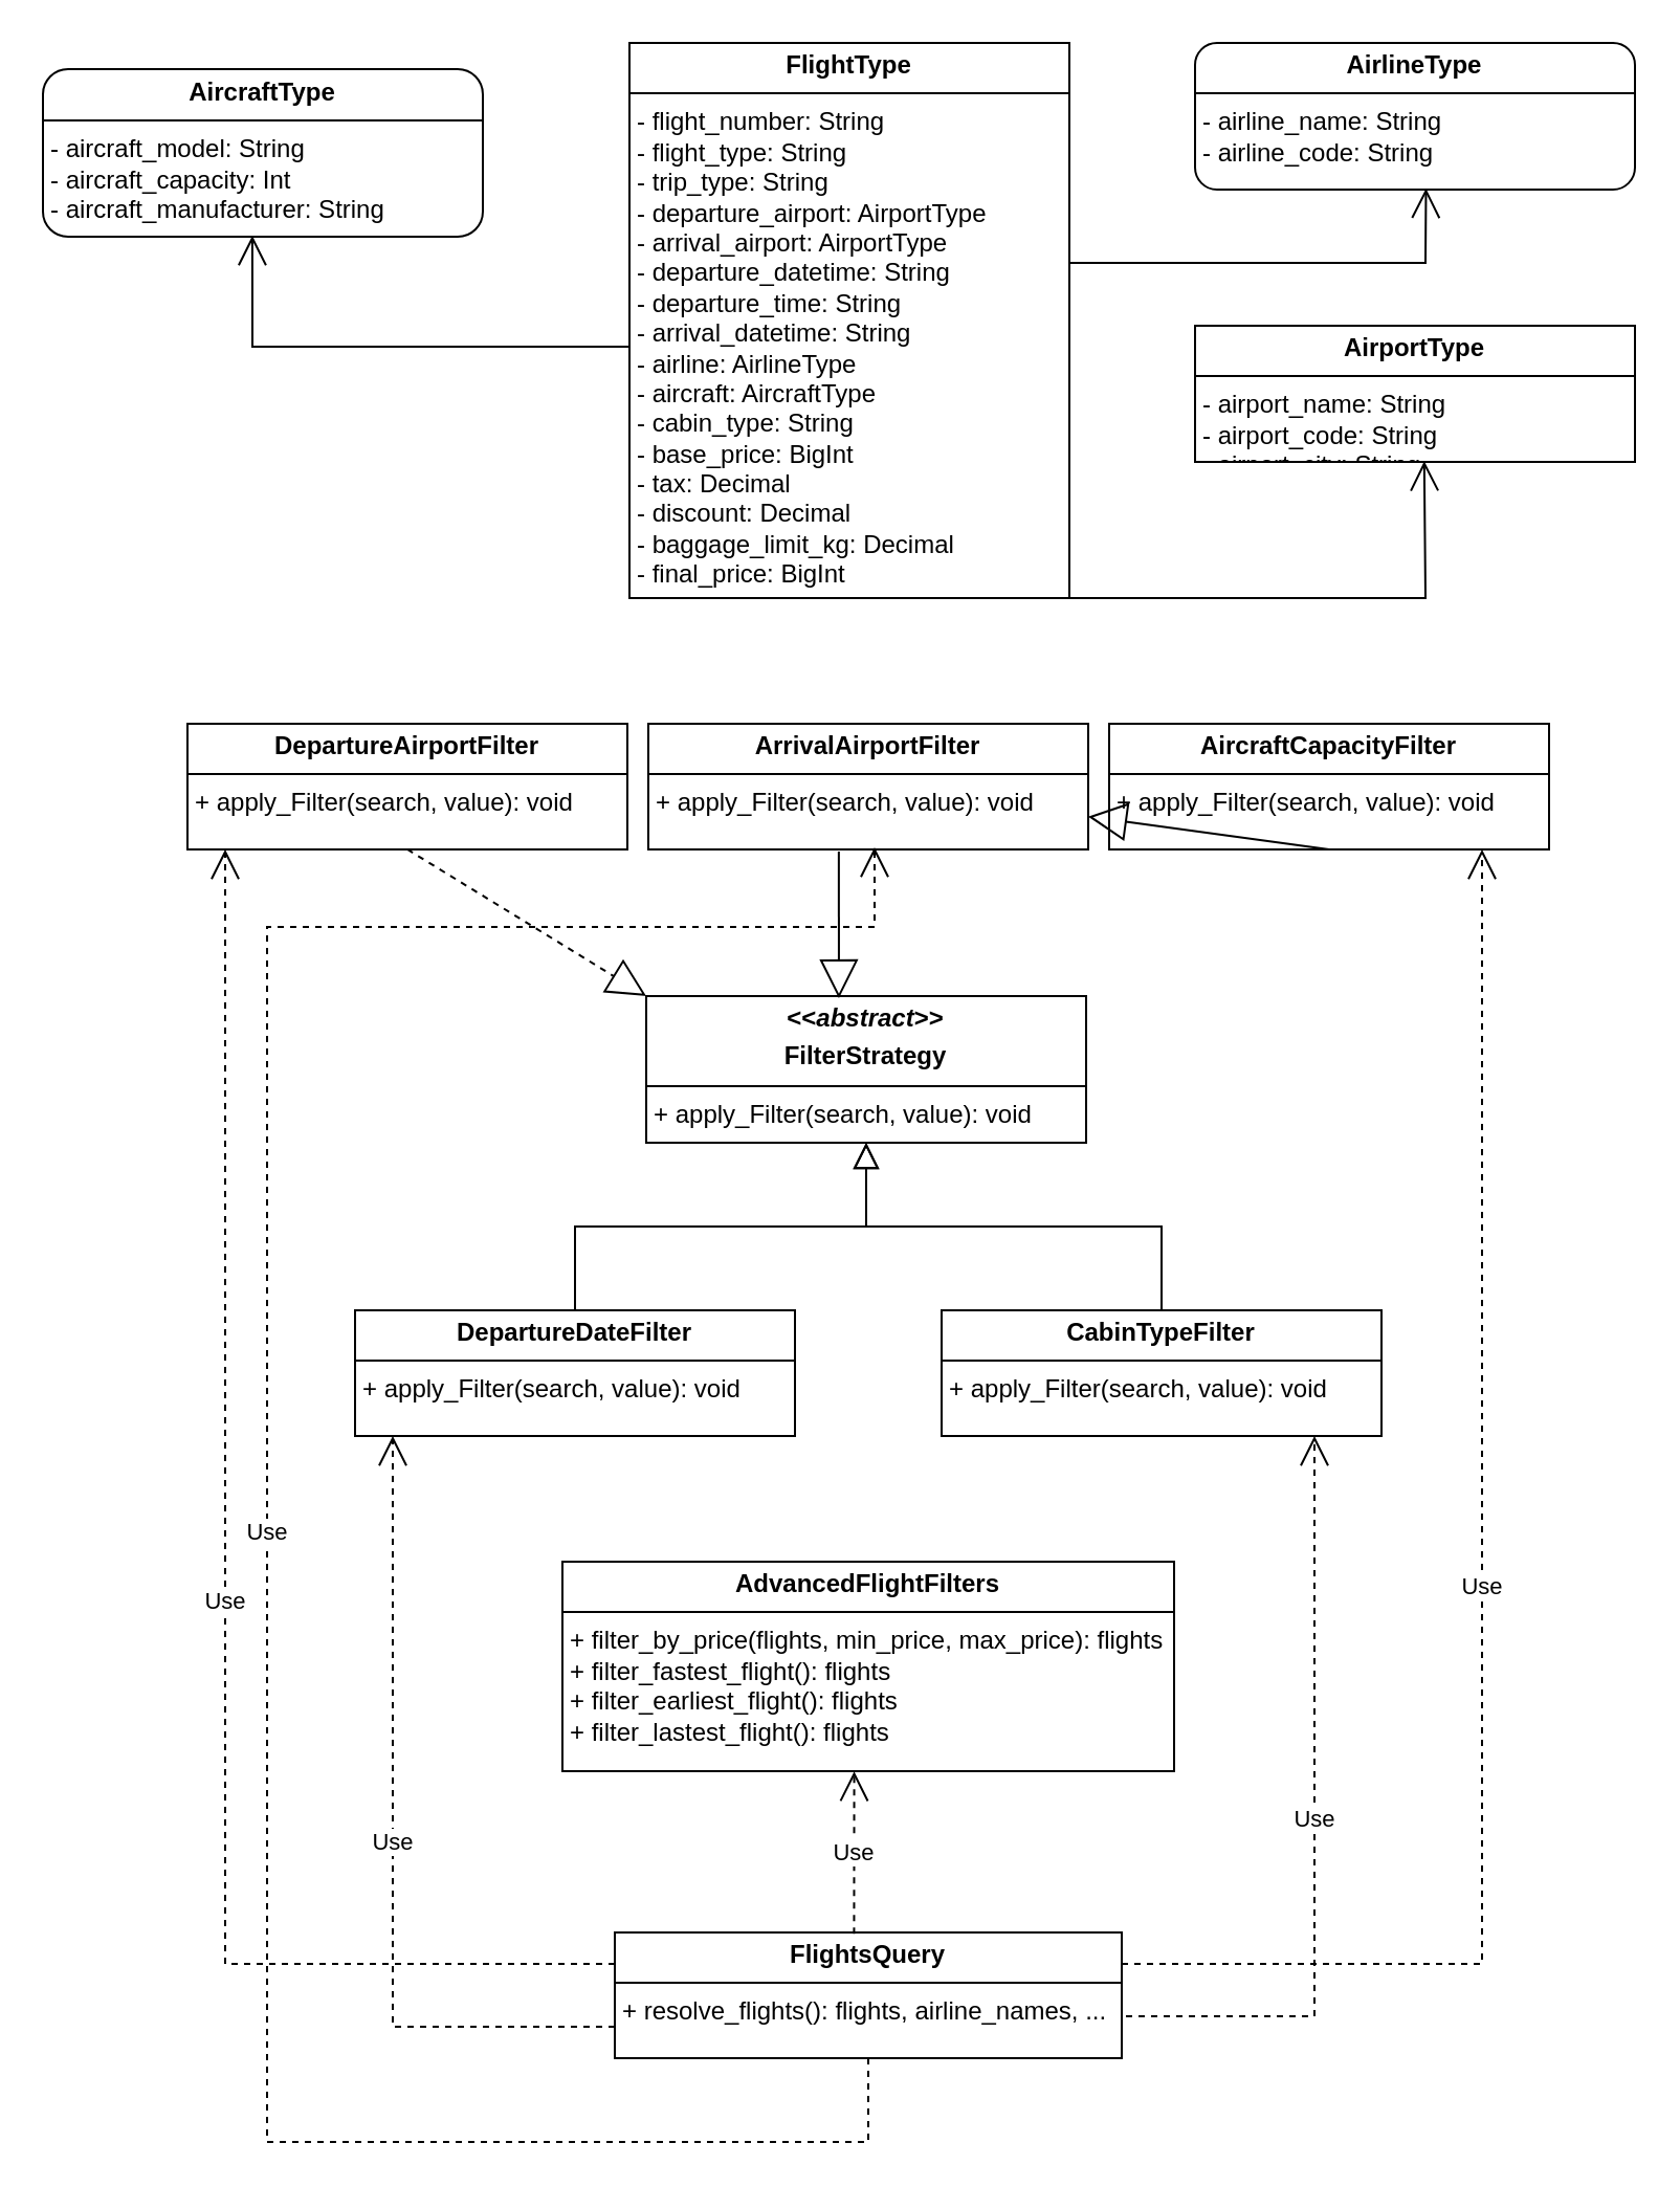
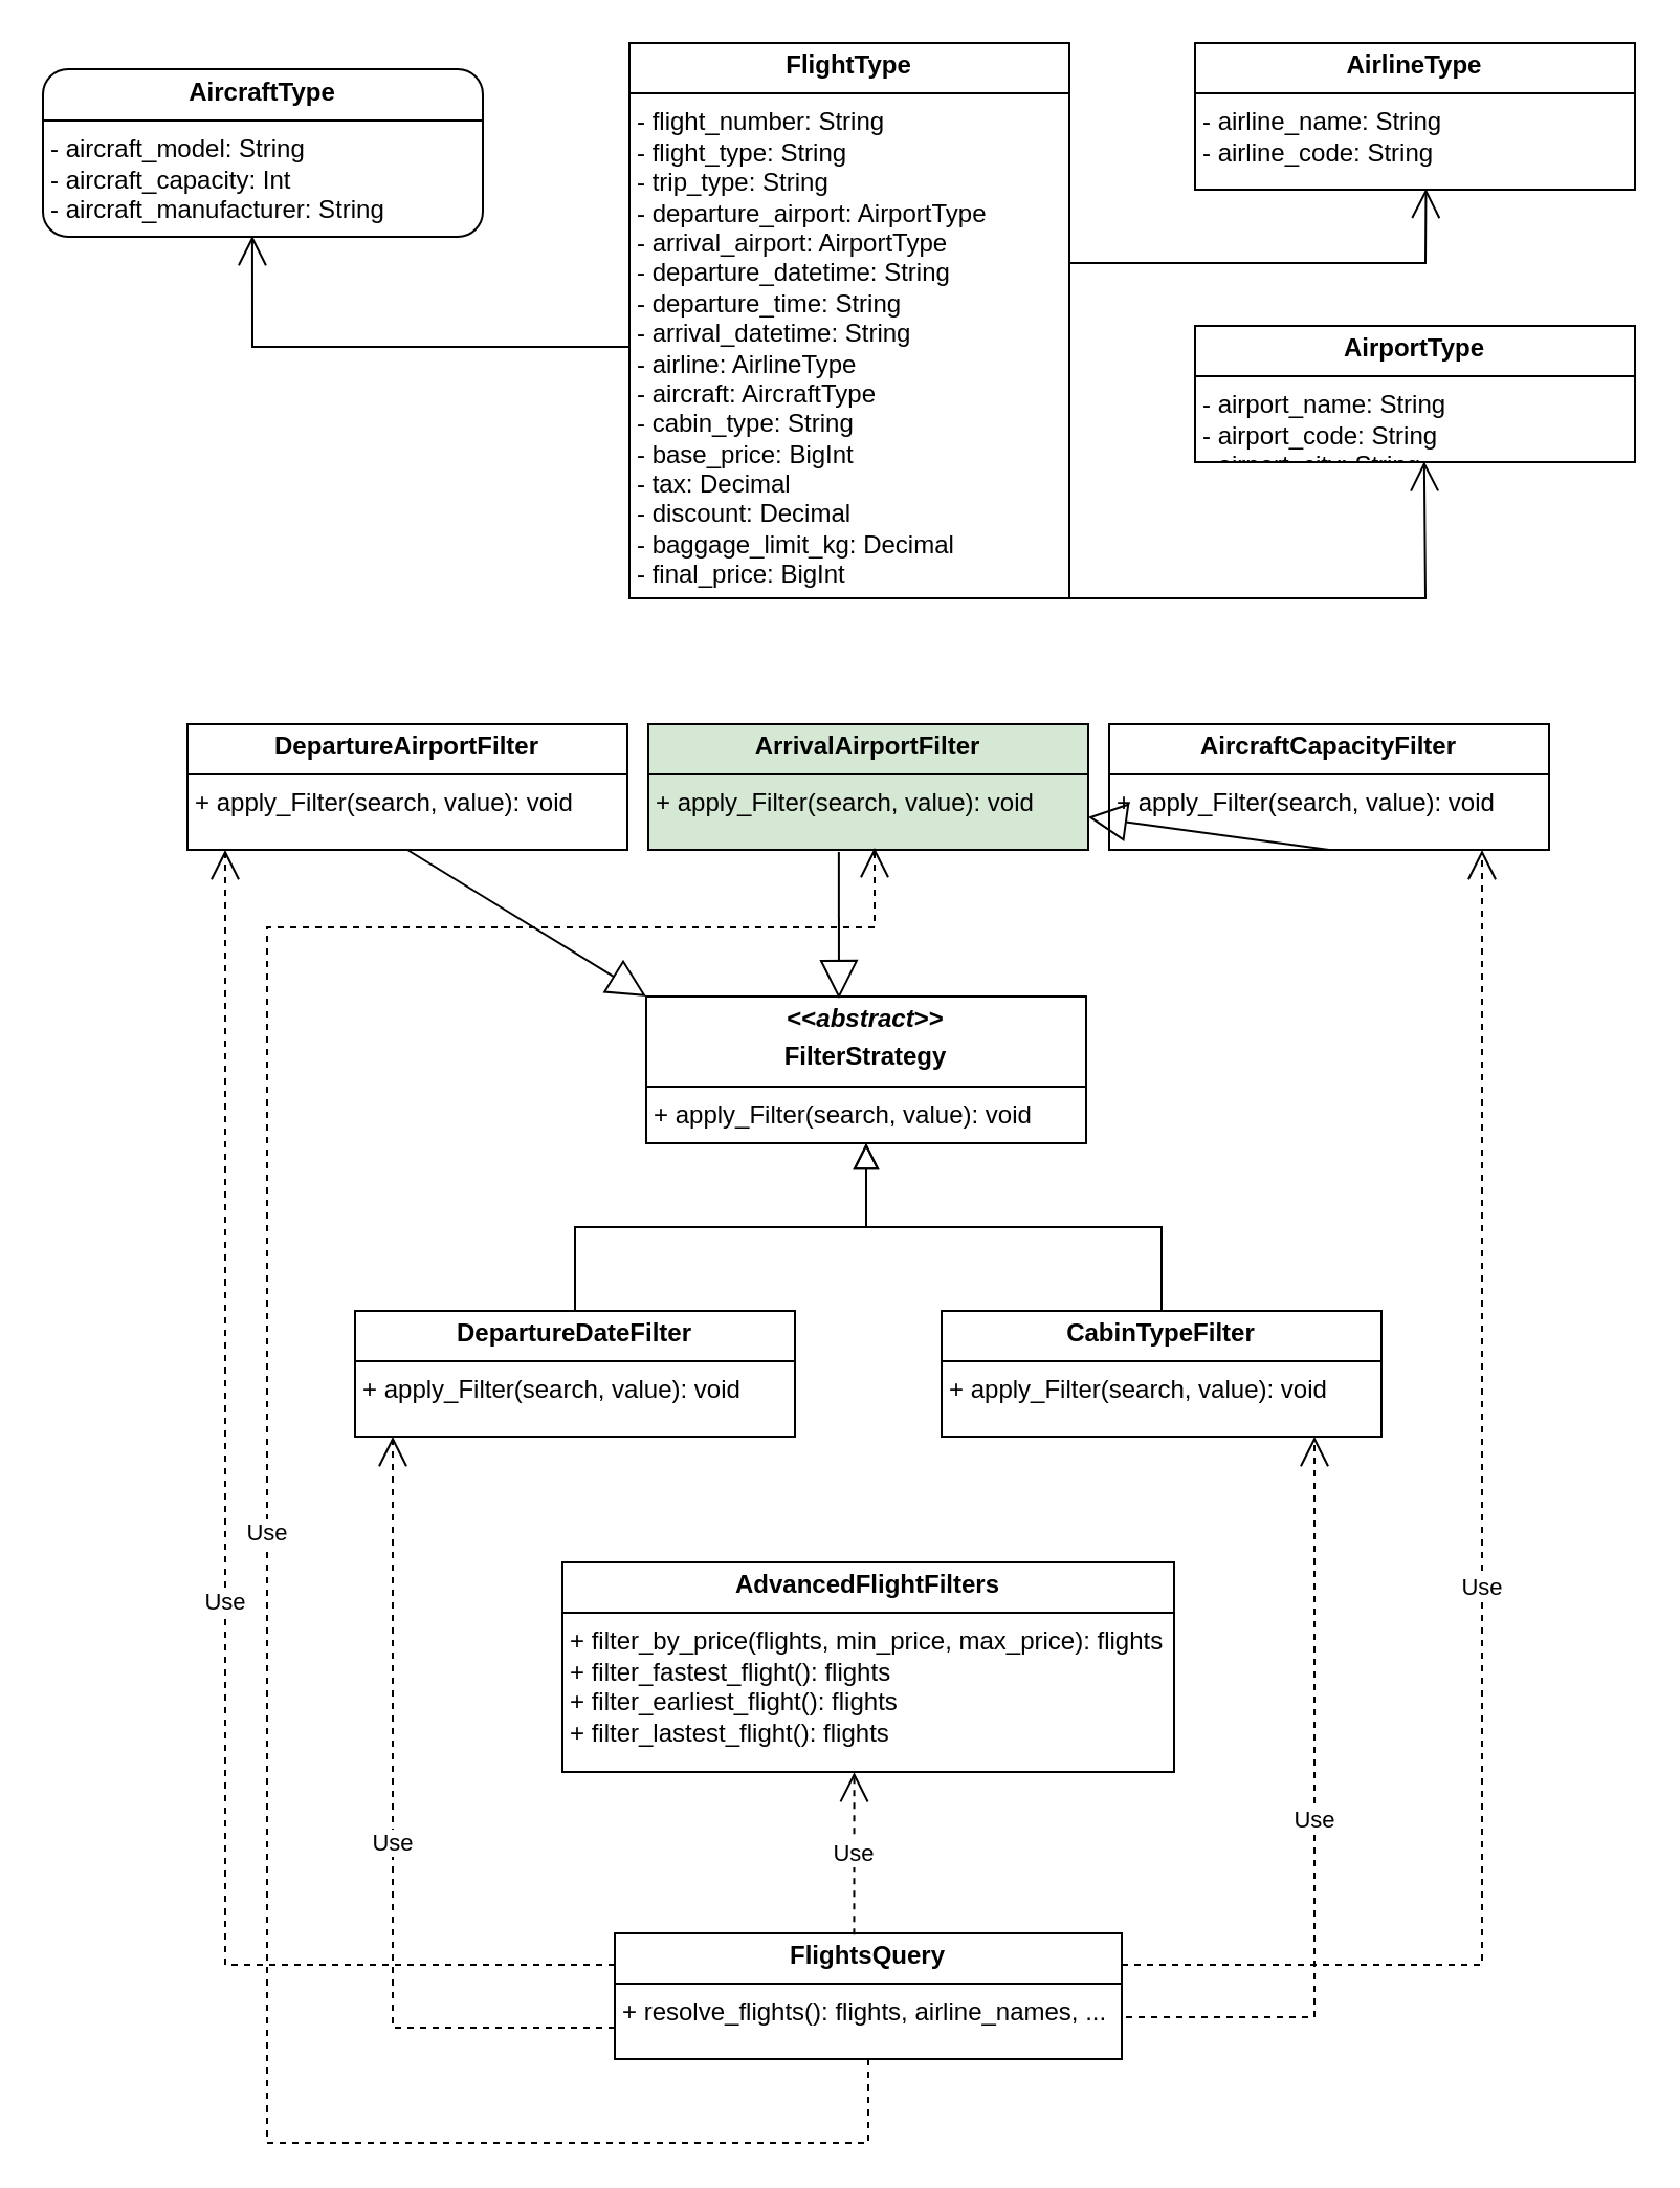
- <mxCell id="3" value="&lt;p style=&quot;margin:0px;margin-top:4px;text-align:center;&quot;&gt;&lt;b&gt;AirlineType&lt;/b&gt;&lt;/p&gt;&lt;hr size=&quot;1&quot; style=&quot;border-style:solid;&quot;&gt;&lt;p style=&quot;margin:0px;margin-left:4px;&quot;&gt;- airline_name: String&lt;/p&gt;&lt;p style=&quot;margin:0px;margin-left:4px;&quot;&gt;- airline_code: String&lt;/p&gt;" style="verticalAlign=top;align=left;overflow=fill;html=1;whiteSpace=wrap;rounded=1;" parent="1" vertex="1"><mxGeometry x="570" y="20" width="210" height="70" as="geometry" /></mxCell>
+ <mxCell id="3" value="&lt;p style=&quot;margin:0px;margin-top:4px;text-align:center;&quot;&gt;&lt;b&gt;AirlineType&lt;/b&gt;&lt;/p&gt;&lt;hr size=&quot;1&quot; style=&quot;border-style:solid;&quot;&gt;&lt;p style=&quot;margin:0px;margin-left:4px;&quot;&gt;- airline_name: String&lt;/p&gt;&lt;p style=&quot;margin:0px;margin-left:4px;&quot;&gt;- airline_code: String&lt;/p&gt;" style="verticalAlign=top;align=left;overflow=fill;html=1;whiteSpace=wrap;" parent="1" vertex="1"><mxGeometry x="570" y="20" width="210" height="70" as="geometry" /></mxCell>
- <mxCell id="13" value="&lt;p style=&quot;margin:0px;margin-top:4px;text-align:center;&quot;&gt;&lt;b&gt;ArrivalAirportFilter&lt;/b&gt;&lt;/p&gt;&lt;hr size=&quot;1&quot; style=&quot;border-style:solid;&quot;&gt;&lt;p style=&quot;margin:0px;margin-left:4px;&quot;&gt;+ apply_Filter(search, value): void&lt;/p&gt;" style="verticalAlign=top;align=left;overflow=fill;html=1;whiteSpace=wrap;" parent="1" vertex="1"><mxGeometry x="309" y="345" width="210" height="60" as="geometry" /></mxCell>
+ <mxCell id="13" value="&lt;p style=&quot;margin:0px;margin-top:4px;text-align:center;&quot;&gt;&lt;b&gt;ArrivalAirportFilter&lt;/b&gt;&lt;/p&gt;&lt;hr size=&quot;1&quot; style=&quot;border-style:solid;&quot;&gt;&lt;p style=&quot;margin:0px;margin-left:4px;&quot;&gt;+ apply_Filter(search, value): void&lt;/p&gt;" style="verticalAlign=top;align=left;overflow=fill;html=1;whiteSpace=wrap;fillColor=#d5e8d4;" parent="1" vertex="1"><mxGeometry x="309" y="345" width="210" height="60" as="geometry" /></mxCell>
- <mxCell id="19" value="" style="endArrow=block;endSize=16;endFill=0;html=1;rounded=0;exitX=0.5;exitY=1;exitDx=0;exitDy=0;entryX=0;entryY=0;entryDx=0;entryDy=0;dashed=1;" parent="1" source="12" target="11" edge="1"><mxGeometry width="160" relative="1" as="geometry"><mxPoint x="410" y="416" as="sourcePoint" /><mxPoint x="410" y="486" as="targetPoint" /></mxGeometry></mxCell>
+ <mxCell id="19" value="" style="endArrow=block;endSize=16;endFill=0;html=1;rounded=0;exitX=0.5;exitY=1;exitDx=0;exitDy=0;entryX=0;entryY=0;entryDx=0;entryDy=0;" parent="1" source="12" target="11" edge="1"><mxGeometry width="160" relative="1" as="geometry"><mxPoint x="410" y="416" as="sourcePoint" /><mxPoint x="410" y="486" as="targetPoint" /></mxGeometry></mxCell>
